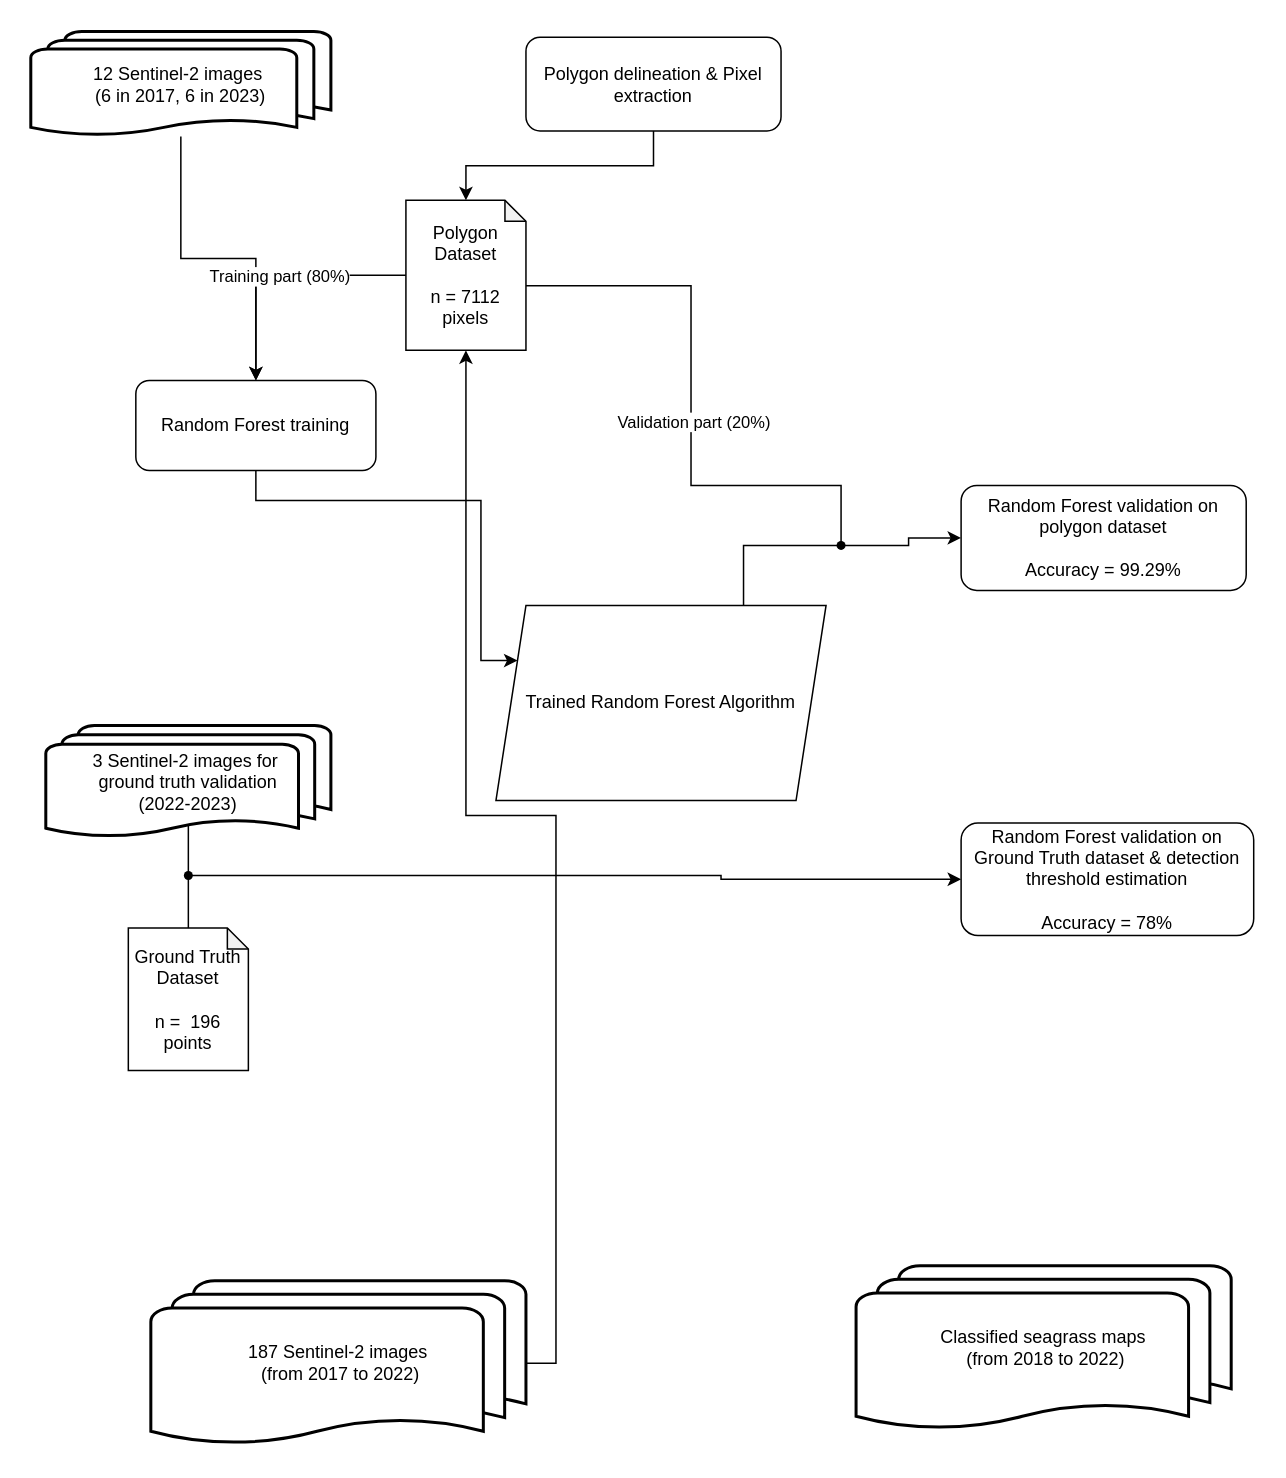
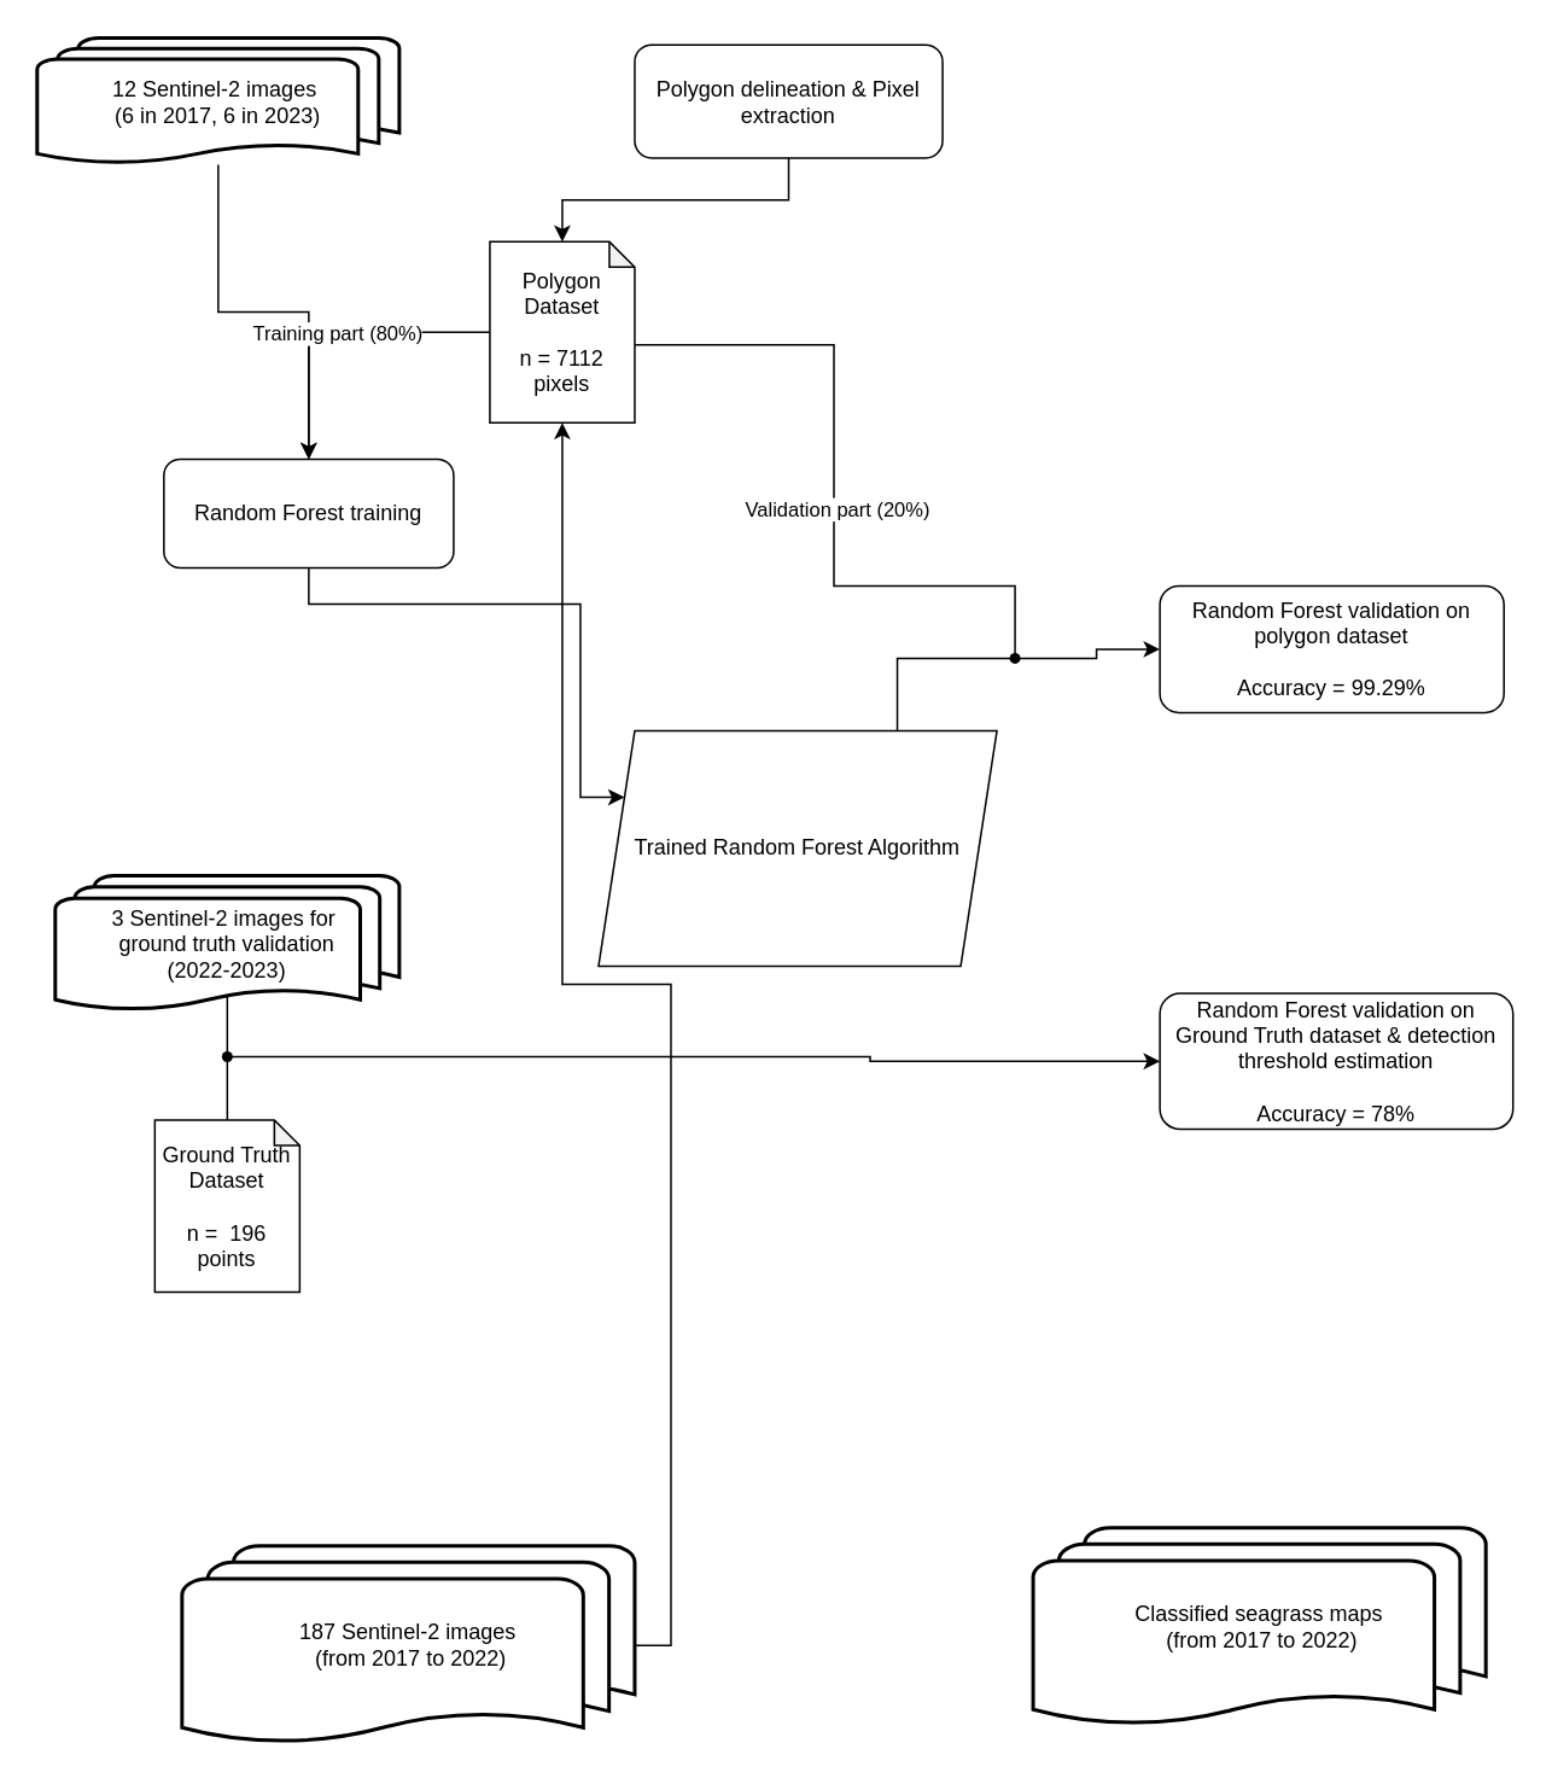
- <mxCell id="21" value="Classified seagrass maps&lt;div&gt;&amp;nbsp;(from 2018 to 2022)&lt;/div&gt;" style="strokeWidth=2;html=1;shape=mxgraph.flowchart.multi-document;whiteSpace=wrap;" vertex="1" parent="1"><mxGeometry x="570" y="843" width="250" height="110" as="geometry" /></mxCell>
+ <mxCell id="21" value="Classified seagrass maps&lt;div&gt;&amp;nbsp;(from 2017 to 2022)&lt;/div&gt;" style="strokeWidth=2;html=1;shape=mxgraph.flowchart.multi-document;whiteSpace=wrap;" vertex="1" parent="1"><mxGeometry x="570" y="843" width="250" height="110" as="geometry" /></mxCell>
